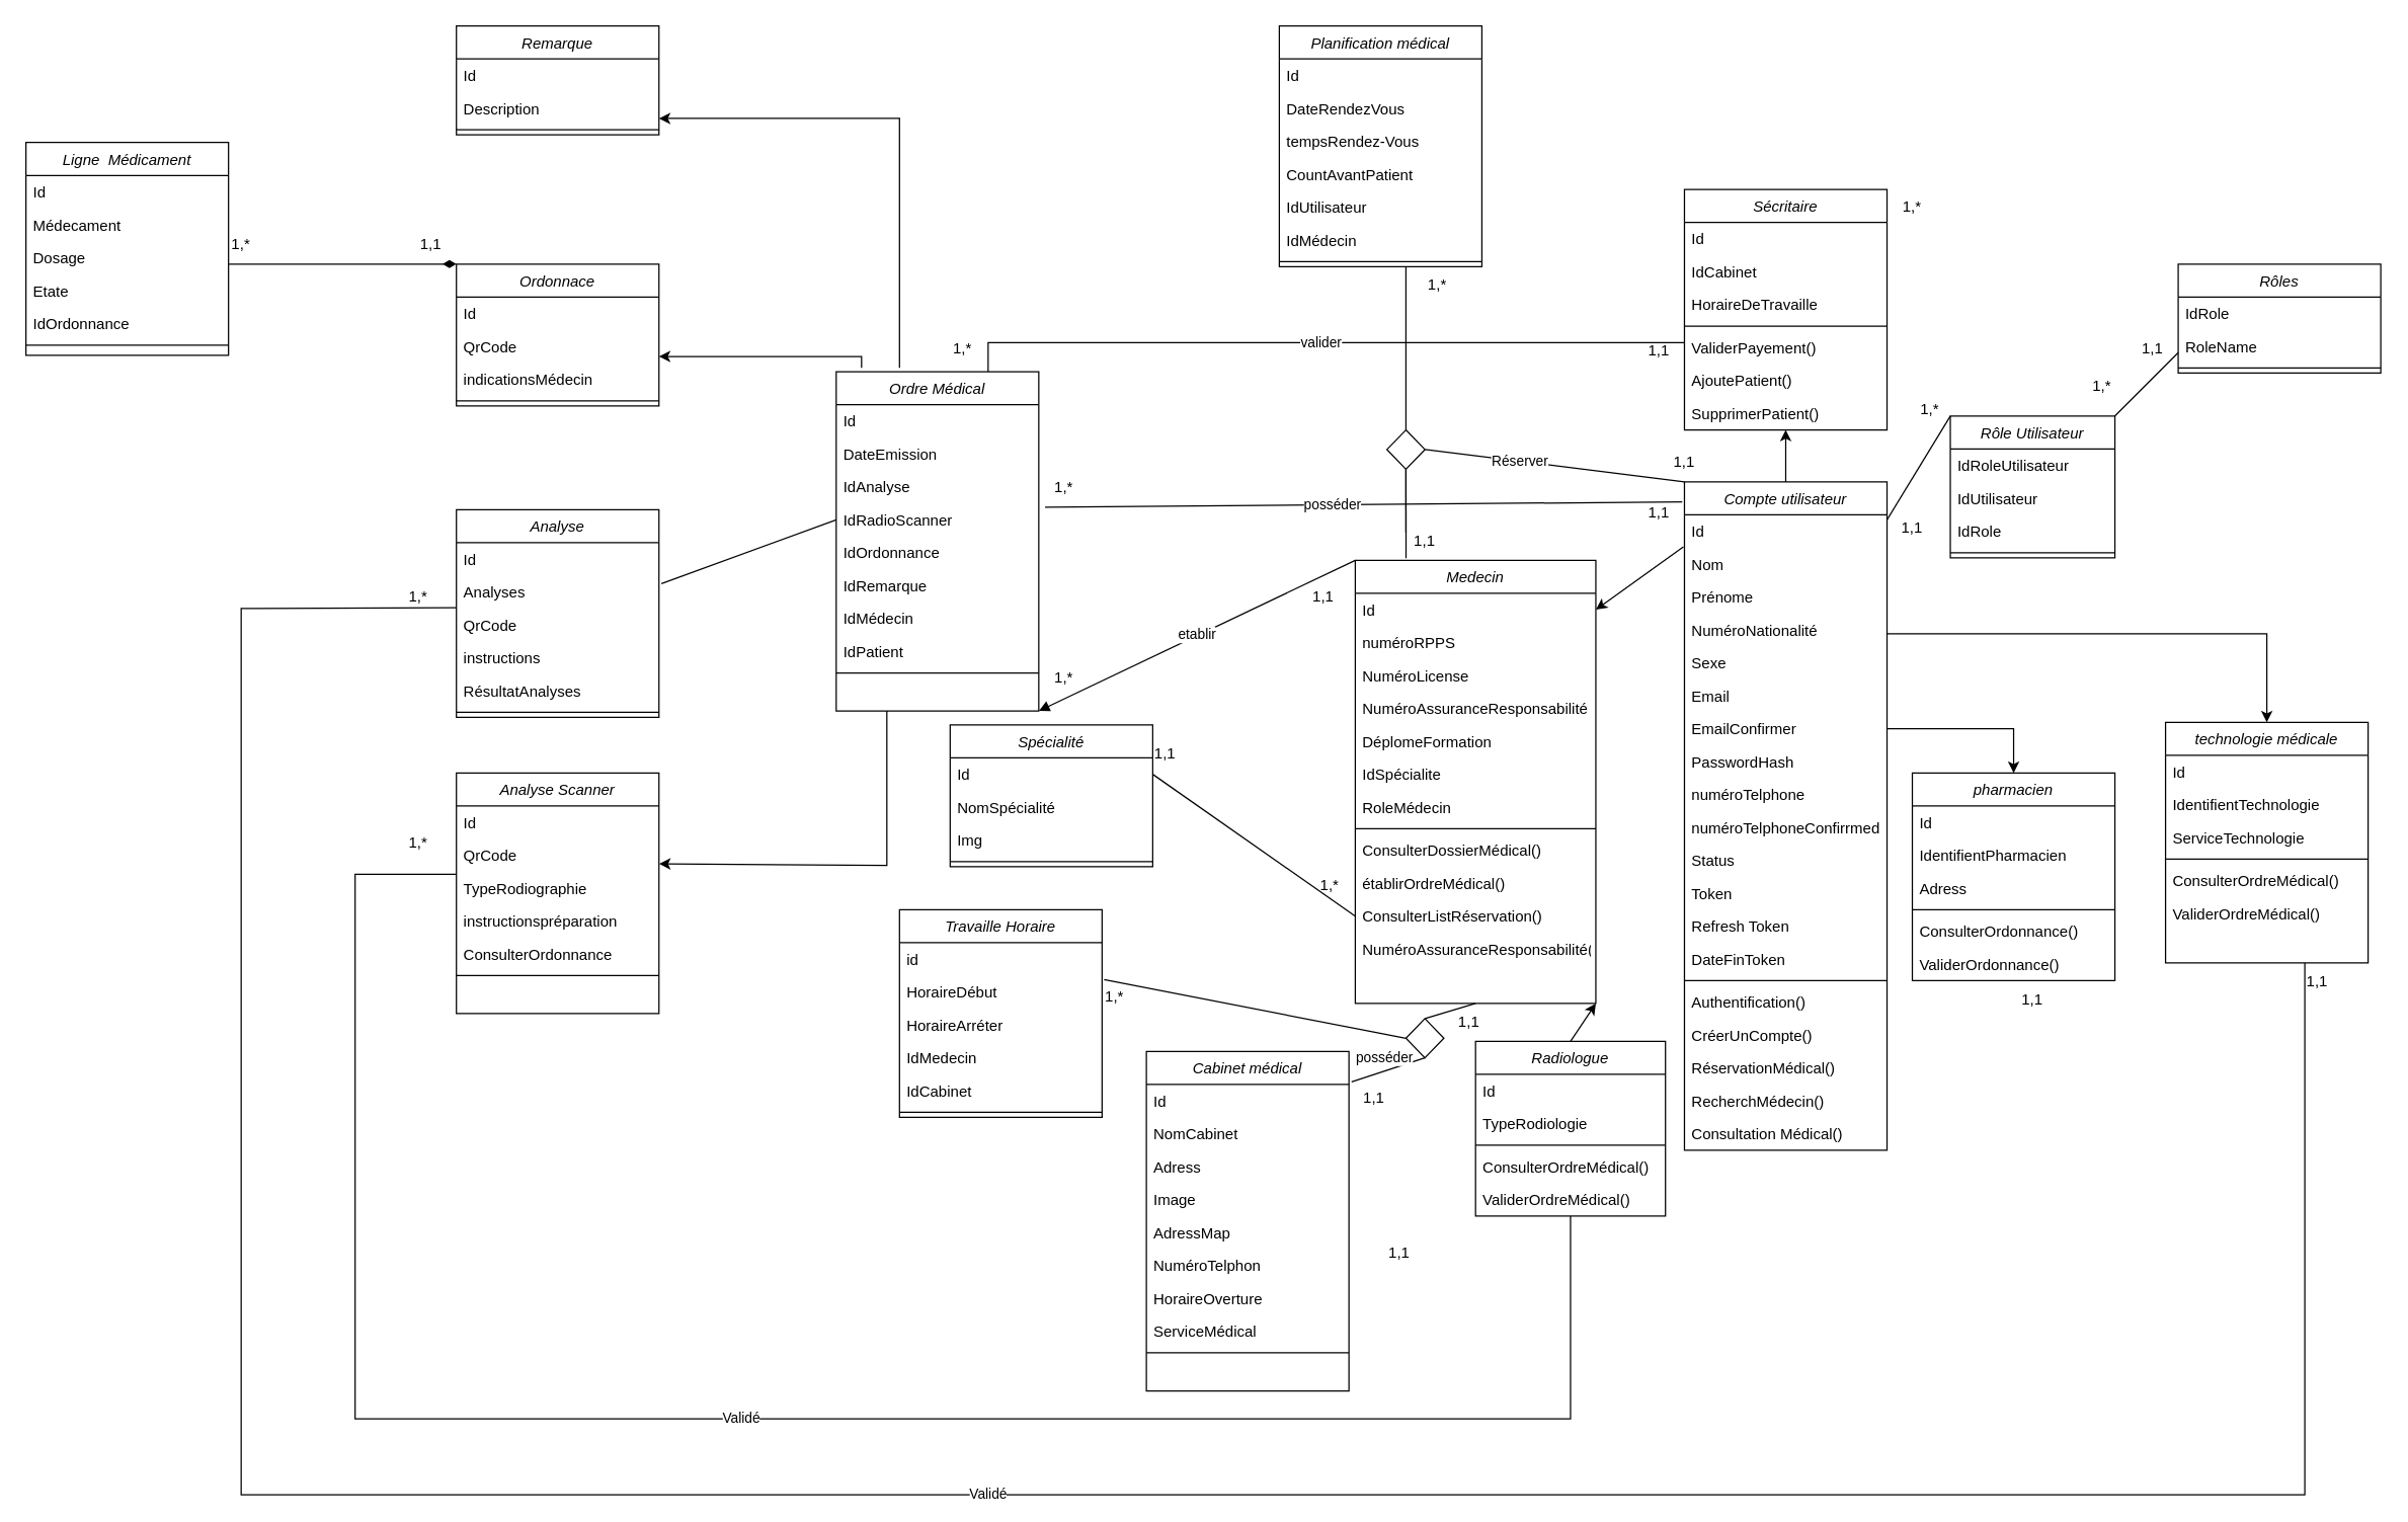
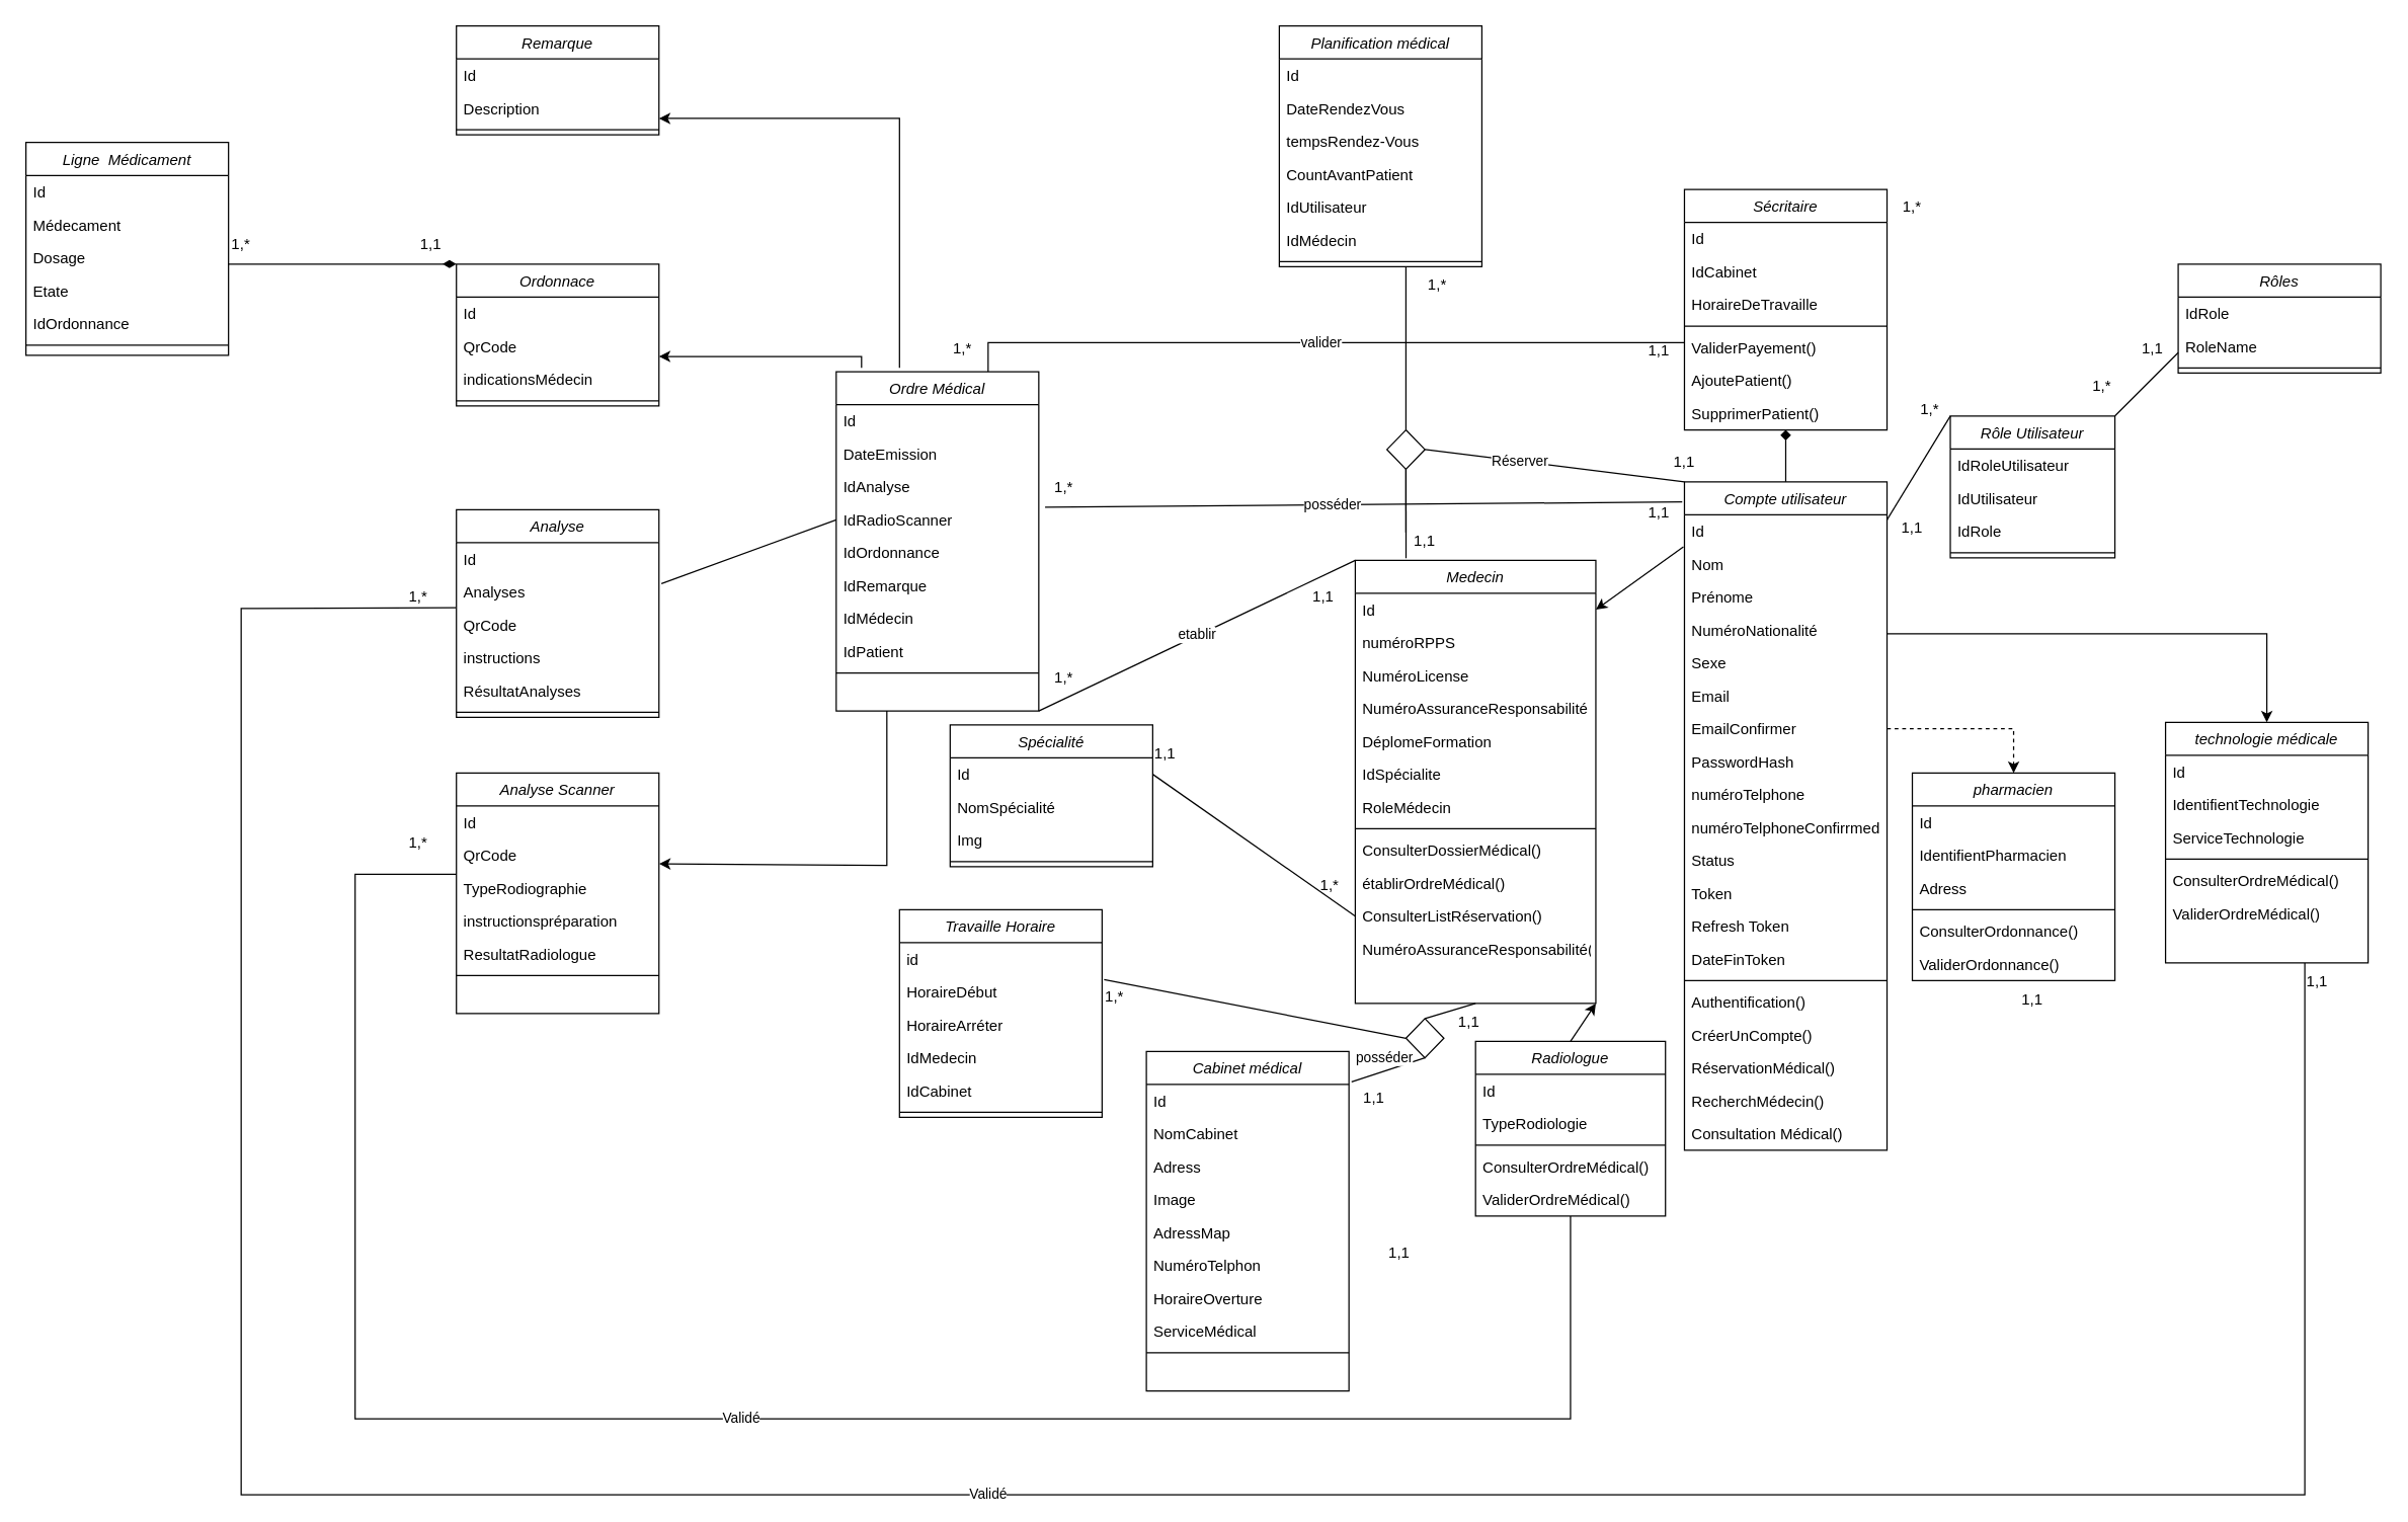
- <mxCell id="62" value="" style="endArrow=classic;html=1;rounded=0;entryX=0.5;entryY=1;entryDx=0;entryDy=0;exitX=0.5;exitY=0;exitDx=0;exitDy=0;" parent="1" source="3" target="53" edge="1"><mxGeometry width="50" height="50" relative="1" as="geometry"><mxPoint x="1330" y="518" as="sourcePoint" /><mxPoint x="1380" y="700" as="targetPoint" /></mxGeometry></mxCell>
+ <mxCell id="62" value="" style="endArrow=diamond;html=1;rounded=0;entryX=0.5;entryY=1;entryDx=0;entryDy=0;exitX=0.5;exitY=0;exitDx=0;exitDy=0;" parent="1" source="3" target="53" edge="1"><mxGeometry width="50" height="50" relative="1" as="geometry"><mxPoint x="1330" y="518" as="sourcePoint" /><mxPoint x="1380" y="700" as="targetPoint" /></mxGeometry></mxCell>
- <mxCell id="106" value="etablir" style="endArrow=block;html=1;rounded=0;entryX=1;entryY=1;entryDx=0;entryDy=0;exitX=0;exitY=0;exitDx=0;exitDy=0;" parent="1" source="38" target="96" edge="1"><mxGeometry width="50" height="50" relative="1" as="geometry"><mxPoint x="1080" y="530" as="sourcePoint" /><mxPoint x="1130" y="480" as="targetPoint" /></mxGeometry></mxCell>
+ <mxCell id="106" value="etablir" style="endArrow=none;html=1;rounded=0;entryX=1;entryY=1;entryDx=0;entryDy=0;exitX=0;exitY=0;exitDx=0;exitDy=0;" parent="1" source="38" target="96" edge="1"><mxGeometry width="50" height="50" relative="1" as="geometry"><mxPoint x="1080" y="530" as="sourcePoint" /><mxPoint x="1130" y="480" as="targetPoint" /></mxGeometry></mxCell>
- <mxCell id="61" value="" style="endArrow=classic;html=1;rounded=0;entryX=0.5;entryY=0;entryDx=0;entryDy=0;exitX=1;exitY=0.5;exitDx=0;exitDy=0;" parent="1" source="10" target="31" edge="1"><mxGeometry width="50" height="50" relative="1" as="geometry"><mxPoint x="1420" y="520" as="sourcePoint" /><mxPoint x="1450" y="468" as="targetPoint" /><Array as="points"><mxPoint x="1590" y="575" /></Array></mxGeometry></mxCell>
+ <mxCell id="61" value="" style="endArrow=classic;html=1;rounded=0;entryX=0.5;entryY=0;entryDx=0;entryDy=0;exitX=1;exitY=0.5;exitDx=0;exitDy=0;dashed=1;" parent="1" source="10" target="31" edge="1"><mxGeometry width="50" height="50" relative="1" as="geometry"><mxPoint x="1420" y="520" as="sourcePoint" /><mxPoint x="1450" y="468" as="targetPoint" /><Array as="points"><mxPoint x="1590" y="575" /></Array></mxGeometry></mxCell>
- <mxCell id="121" value="ConsulterOrdonnance" style="text;align=left;verticalAlign=top;spacingLeft=4;spacingRight=4;overflow=hidden;rotatable=0;points=[[0,0.5],[1,0.5]];portConstraint=eastwest;" vertex="1" parent="116"><mxGeometry y="130" width="160" height="26" as="geometry" /></mxCell>
+ <mxCell id="121" value="ResultatRadiologue" style="text;align=left;verticalAlign=top;spacingLeft=4;spacingRight=4;overflow=hidden;rotatable=0;points=[[0,0.5],[1,0.5]];portConstraint=eastwest;" vertex="1" parent="116"><mxGeometry y="130" width="160" height="26" as="geometry" /></mxCell>
